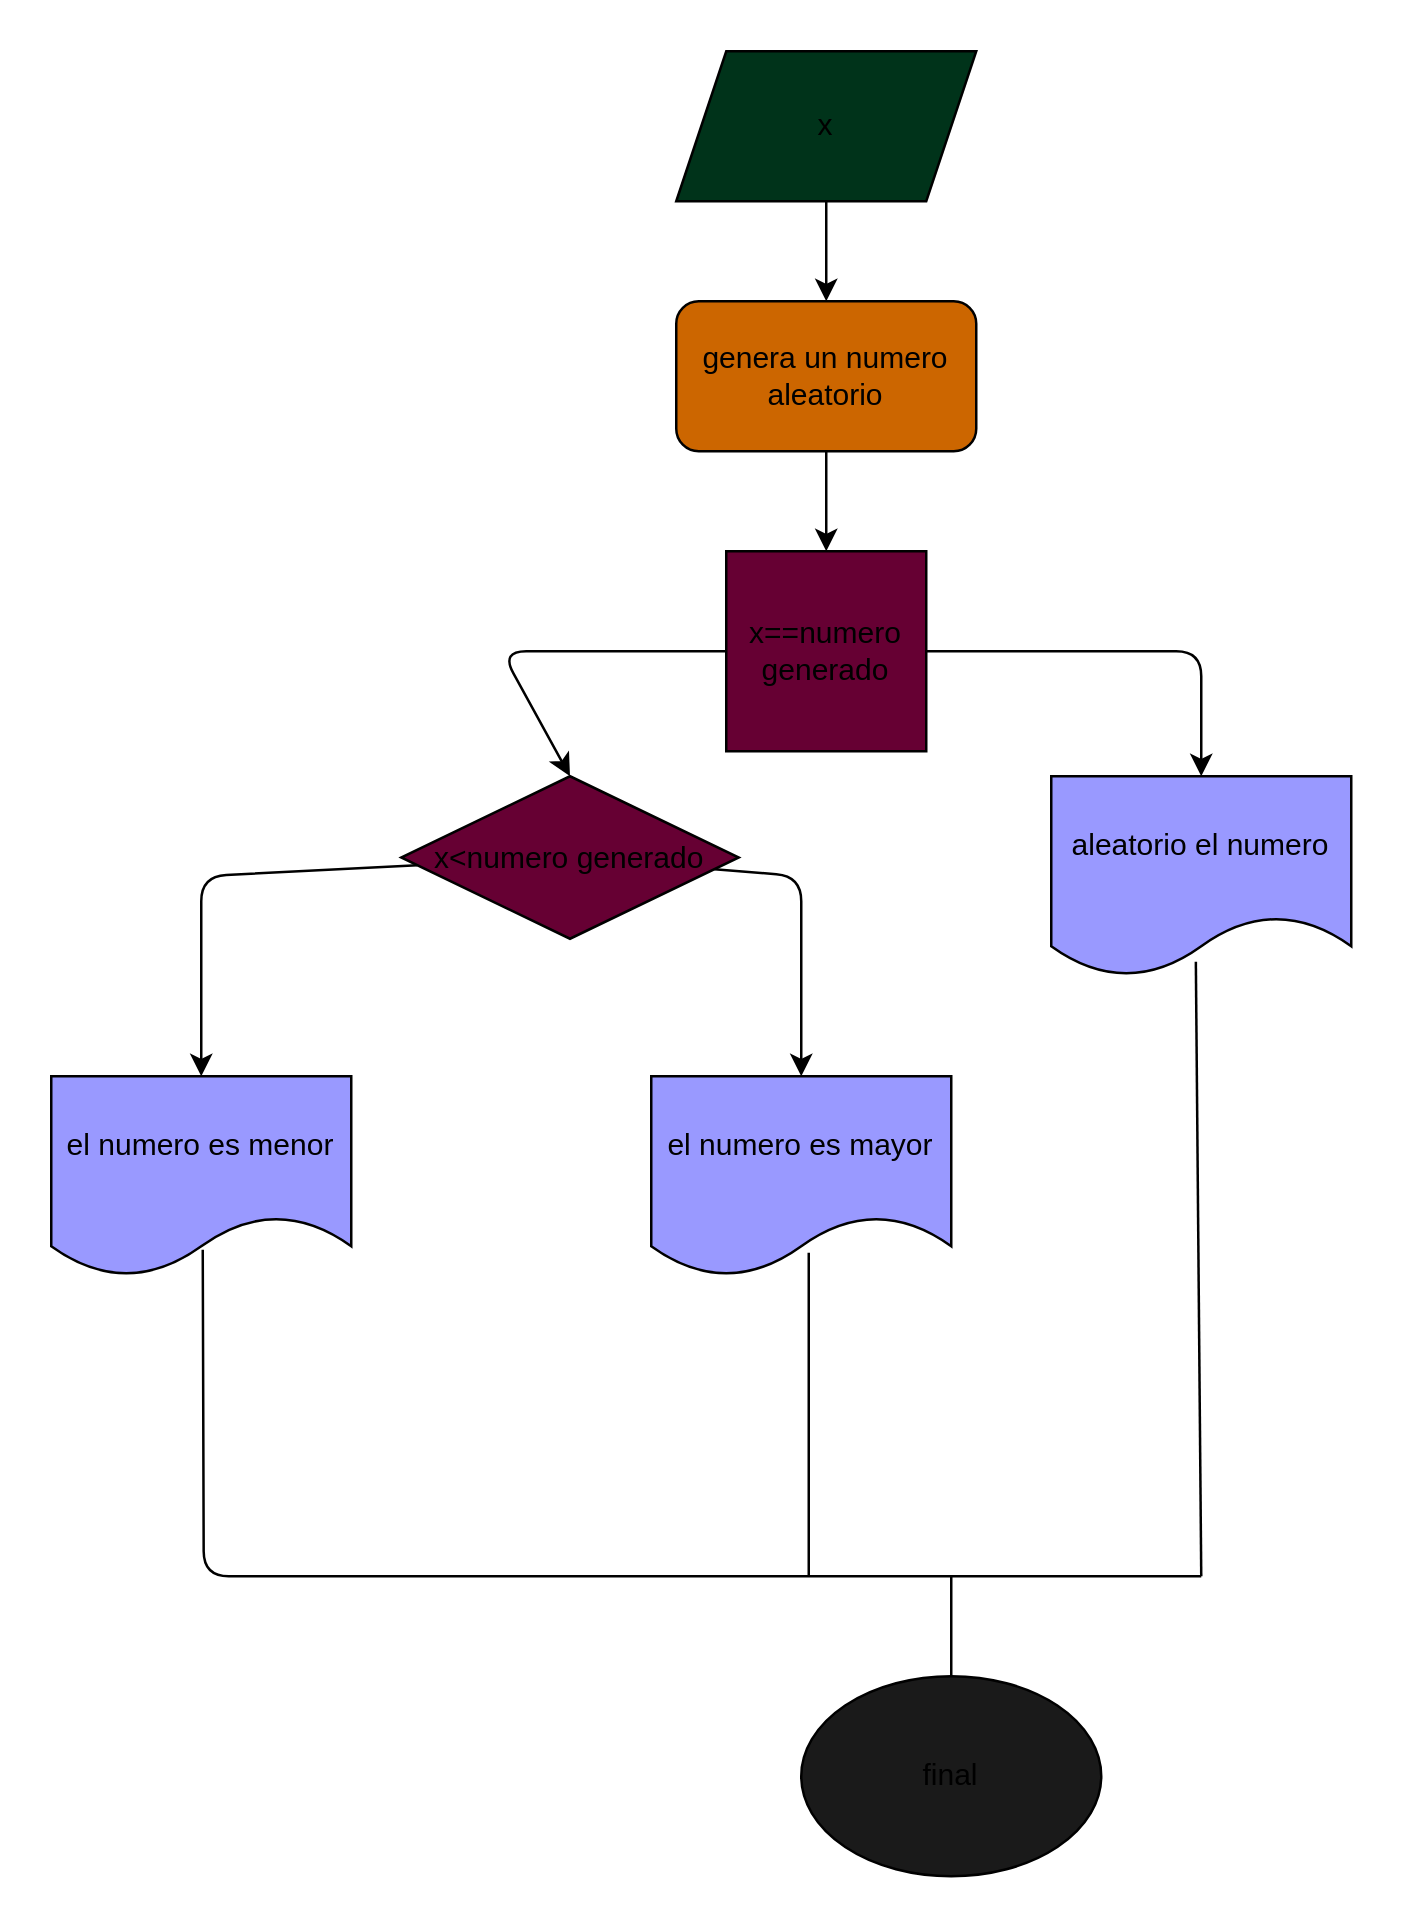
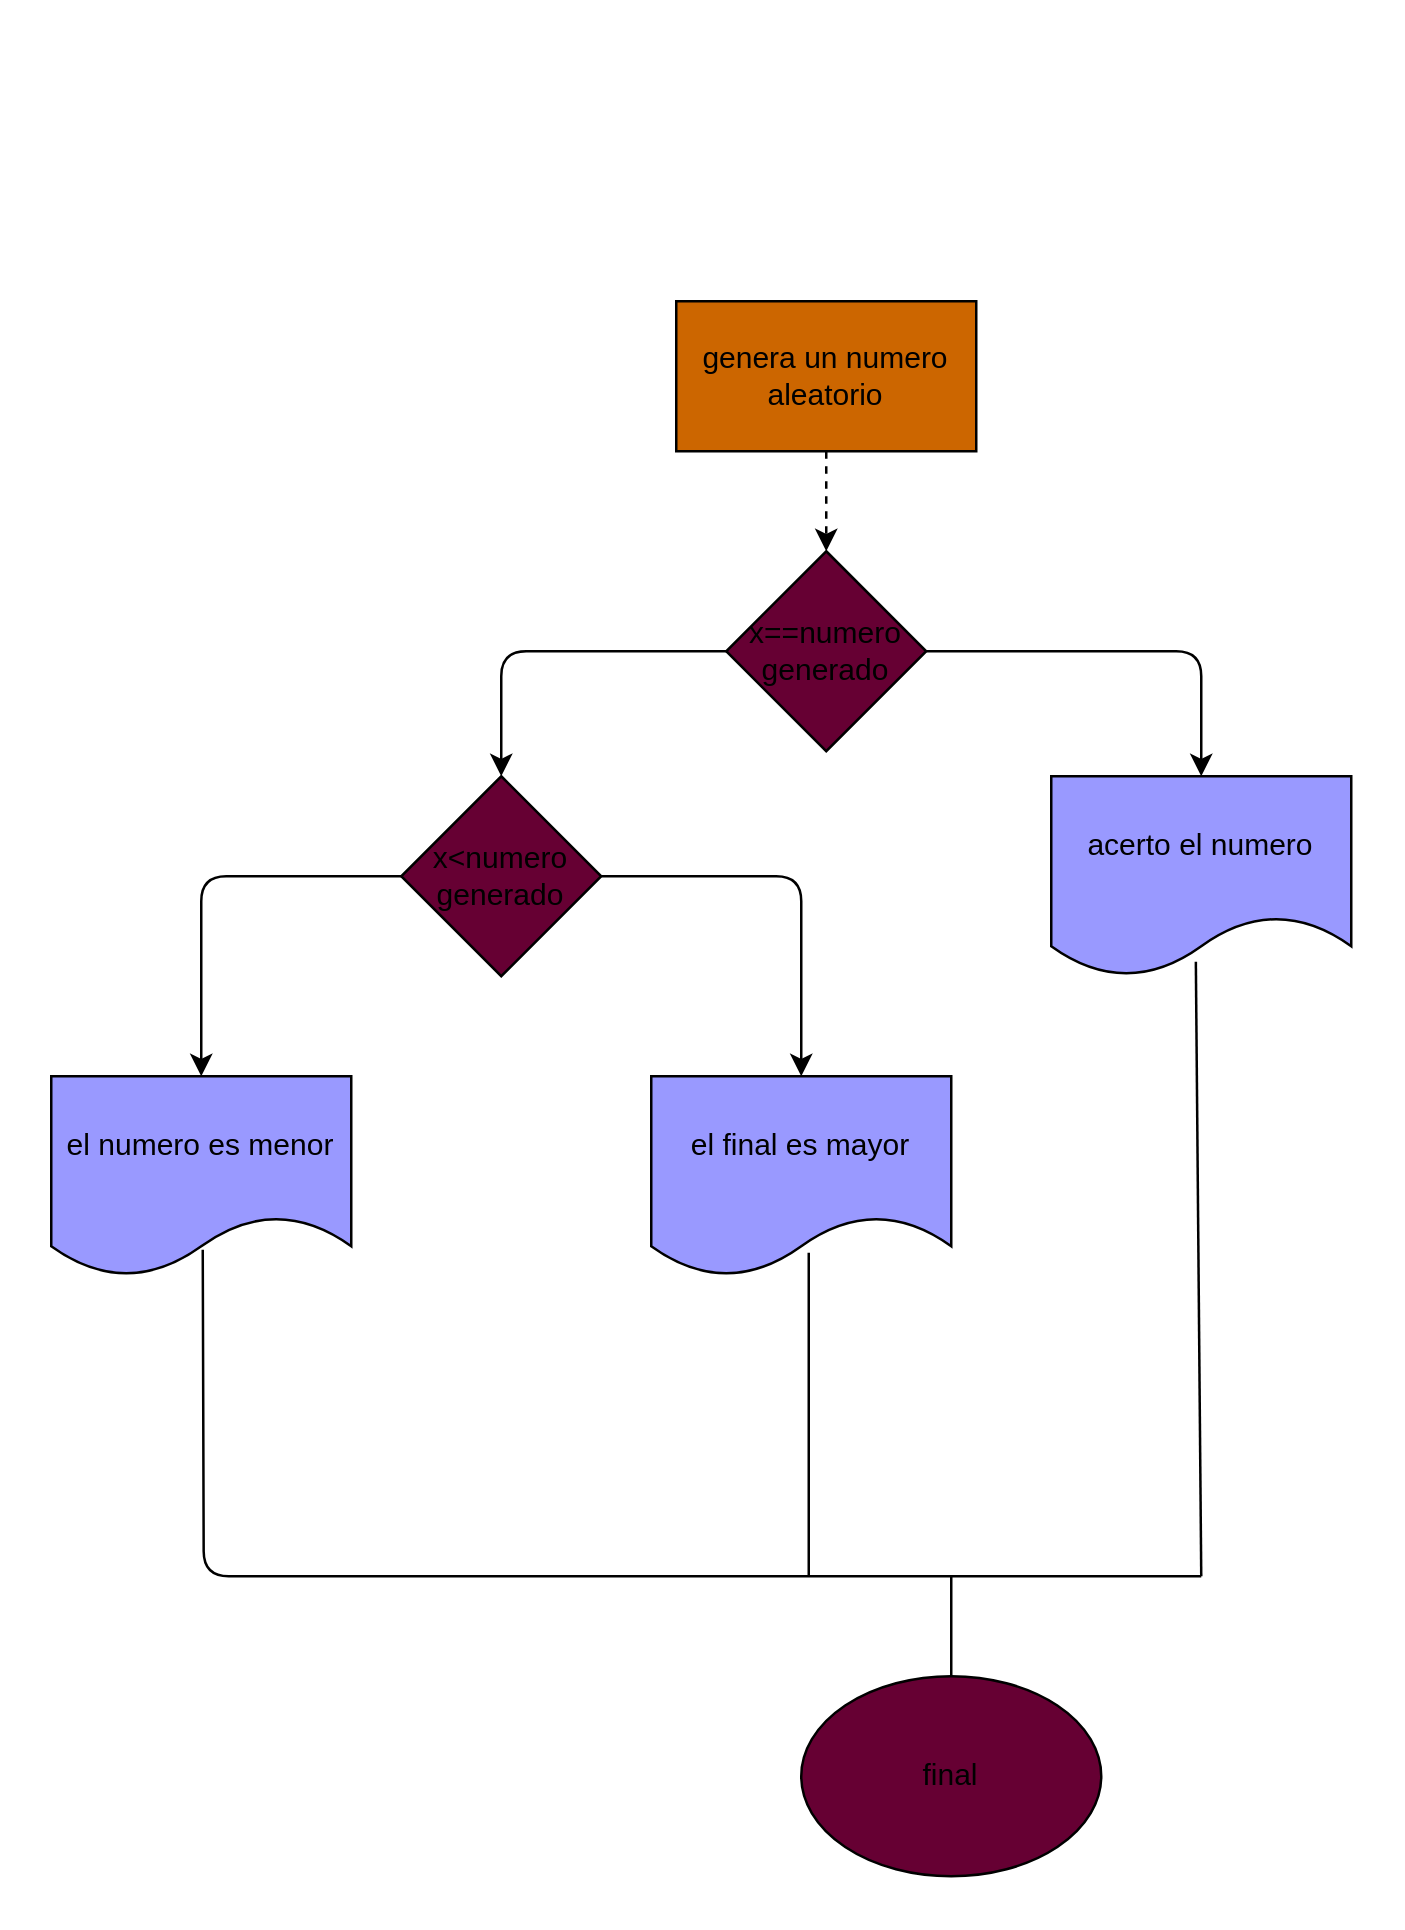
- <mxCell id="3" value="x" style="shape=parallelogram;perimeter=parallelogramPerimeter;whiteSpace=wrap;html=1;fixedSize=1;fillColor=#00331A;" vertex="1" parent="1"><mxGeometry x="270" y="20" width="120" height="60" as="geometry" /></mxCell>
- <mxCell id="2" value="" style="edgeStyle=none;html=1;" edge="1" parent="1" source="3" target="5"><mxGeometry relative="1" as="geometry" /></mxCell>
- <mxCell id="5" value="genera un numero aleatorio" style="whiteSpace=wrap;html=1;fillColor=#CC6600;rounded=1;" vertex="1" parent="1"><mxGeometry x="270" y="120" width="120" height="60" as="geometry" /></mxCell>
+ <mxCell id="5" value="genera un numero aleatorio" style="rounded=0;whiteSpace=wrap;html=1;fillColor=#CC6600;" vertex="1" parent="1"><mxGeometry x="270" y="120" width="120" height="60" as="geometry" /></mxCell>
- <mxCell id="4" value="" style="edgeStyle=none;html=1;" edge="1" parent="1" source="5" target="8"><mxGeometry relative="1" as="geometry" /></mxCell>
+ <mxCell id="4" value="" style="edgeStyle=none;html=1;dashed=1;" edge="1" parent="1" source="5" target="8"><mxGeometry relative="1" as="geometry" /></mxCell>
- <mxCell id="8" value="x==numero generado" style="whiteSpace=wrap;html=1;fillColor=#660033;rounded=0;" vertex="1" parent="1"><mxGeometry x="290" y="220" width="80" height="80" as="geometry" /></mxCell>
+ <mxCell id="8" value="x==numero generado" style="rhombus;whiteSpace=wrap;html=1;fillColor=#660033;" vertex="1" parent="1"><mxGeometry x="290" y="220" width="80" height="80" as="geometry" /></mxCell>
- <mxCell id="9" value="aleatorio el numero" style="shape=document;whiteSpace=wrap;html=1;boundedLbl=1;fillColor=#9999FF;" vertex="1" parent="1"><mxGeometry x="420" y="310" width="120" height="80" as="geometry" /></mxCell>
+ <mxCell id="9" value="acerto el numero" style="shape=document;whiteSpace=wrap;html=1;boundedLbl=1;fillColor=#9999FF;" vertex="1" parent="1"><mxGeometry x="420" y="310" width="120" height="80" as="geometry" /></mxCell>
- <mxCell id="12" value="x&amp;lt;numero generado" style="rhombus;whiteSpace=wrap;html=1;fillColor=#660033;" vertex="1" parent="1"><mxGeometry x="160" y="310" width="135" height="65" as="geometry" /></mxCell>
+ <mxCell id="12" value="x&amp;lt;numero generado" style="rhombus;whiteSpace=wrap;html=1;fillColor=#660033;" vertex="1" parent="1"><mxGeometry x="160" y="310" width="80" height="80" as="geometry" /></mxCell>
- <mxCell id="13" value="el numero es mayor" style="shape=document;whiteSpace=wrap;html=1;boundedLbl=1;fillColor=#9999FF;" vertex="1" parent="1"><mxGeometry x="260" y="430" width="120" height="80" as="geometry" /></mxCell>
+ <mxCell id="13" value="el final es mayor" style="shape=document;whiteSpace=wrap;html=1;boundedLbl=1;fillColor=#9999FF;" vertex="1" parent="1"><mxGeometry x="260" y="430" width="120" height="80" as="geometry" /></mxCell>
- <mxCell id="15" value="final" style="ellipse;whiteSpace=wrap;html=1;fillColor=#1A1A1A;" vertex="1" parent="1"><mxGeometry x="320" y="670" width="120" height="80" as="geometry" /></mxCell>
+ <mxCell id="15" value="final" style="ellipse;whiteSpace=wrap;html=1;fillColor=#660033;" vertex="1" parent="1"><mxGeometry x="320" y="670" width="120" height="80" as="geometry" /></mxCell>
